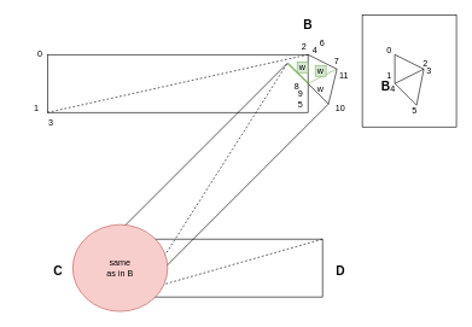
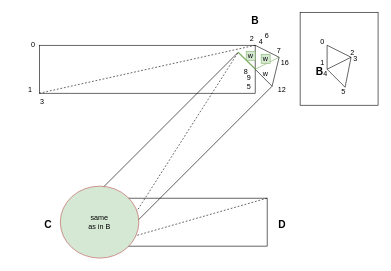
- <mxCell id="26" value="11" style="text;html=1;strokeColor=none;fillColor=none;align=center;verticalAlign=middle;whiteSpace=wrap;rounded=0;" parent="1" vertex="1"><mxGeometry x="445" y="90" width="60" height="30" as="geometry" /></mxCell>
+ <mxCell id="26" value="16" style="text;html=1;strokeColor=none;fillColor=none;align=center;verticalAlign=middle;whiteSpace=wrap;rounded=0;" parent="1" vertex="1"><mxGeometry x="445" y="90" width="60" height="30" as="geometry" /></mxCell>
- <mxCell id="25" value="10" style="text;html=1;strokeColor=none;fillColor=none;align=center;verticalAlign=middle;whiteSpace=wrap;rounded=0;" parent="1" vertex="1"><mxGeometry x="440" y="135" width="60" height="30" as="geometry" /></mxCell>
+ <mxCell id="25" value="12" style="text;html=1;strokeColor=none;fillColor=none;align=center;verticalAlign=middle;whiteSpace=wrap;rounded=0;" parent="1" vertex="1"><mxGeometry x="440" y="135" width="60" height="30" as="geometry" /></mxCell>
- <mxCell id="27" value="same &lt;br&gt;as in B" style="ellipse;whiteSpace=wrap;html=1;fillColor=#f8cecc;strokeColor=#b85450;" parent="1" vertex="1"><mxGeometry x="100" y="310" width="131" height="120" as="geometry" /></mxCell>
+ <mxCell id="27" value="same &lt;br&gt;as in B" style="ellipse;whiteSpace=wrap;html=1;fillColor=#d5e8d4;strokeColor=#b85450;" parent="1" vertex="1"><mxGeometry x="100" y="310" width="131" height="120" as="geometry" /></mxCell>
